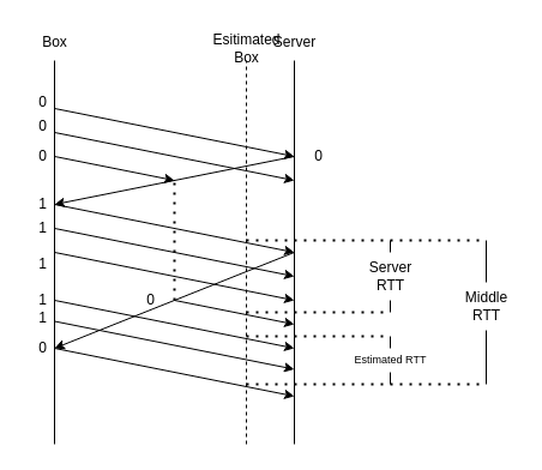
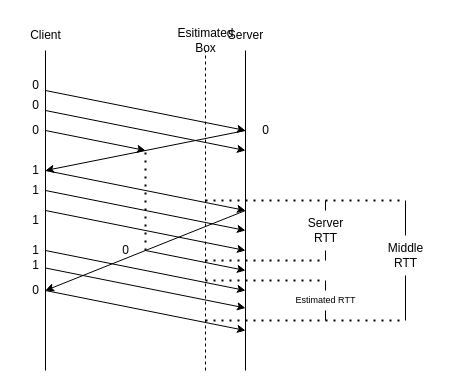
- <mxCell id="9" value="Box" style="text;html=1;align=center;verticalAlign=middle;resizable=0;points=[];autosize=1;strokeColor=none;fillColor=none;" vertex="1" parent="1"><mxGeometry x="20" y="20" width="50" height="30" as="geometry" /></mxCell>
+ <mxCell id="9" value="Client" style="text;html=1;align=center;verticalAlign=middle;resizable=0;points=[];autosize=1;strokeColor=none;fillColor=none;" vertex="1" parent="1"><mxGeometry x="20" y="20" width="50" height="30" as="geometry" /></mxCell>
